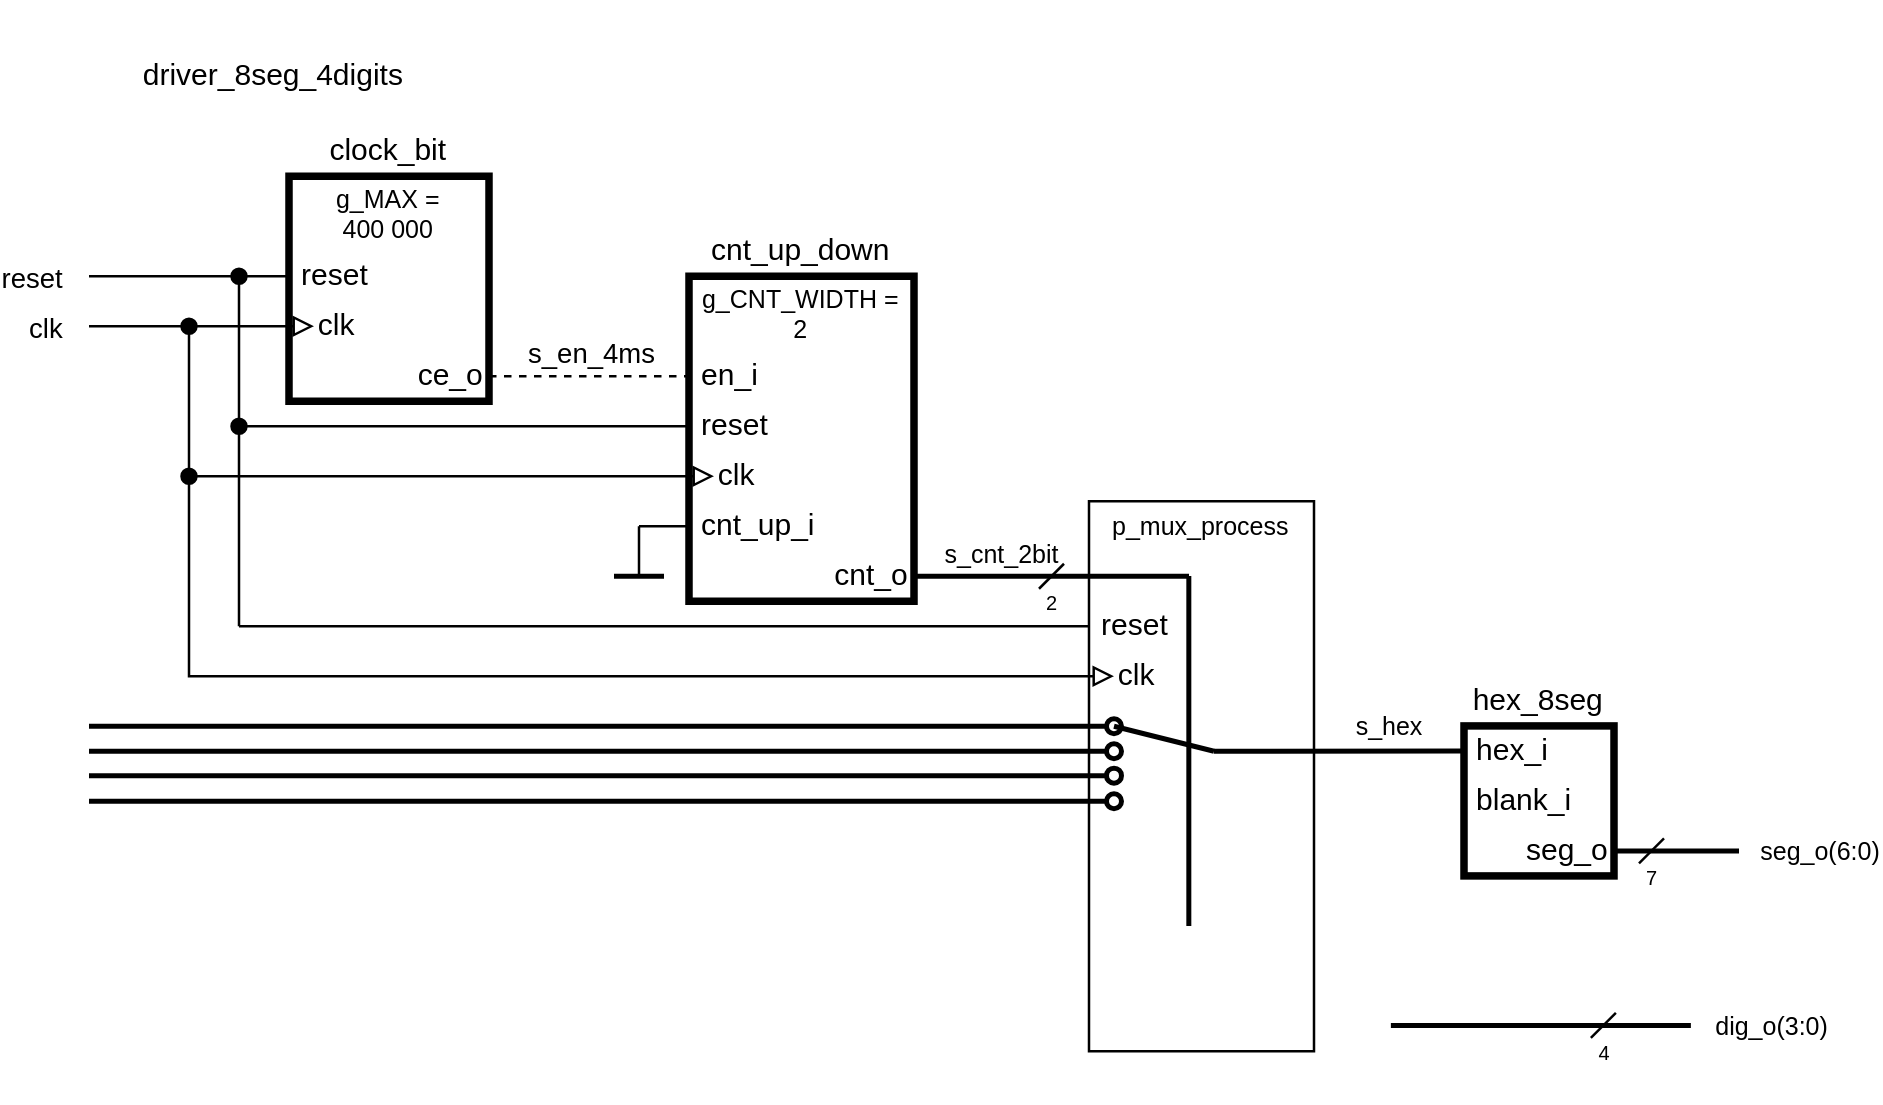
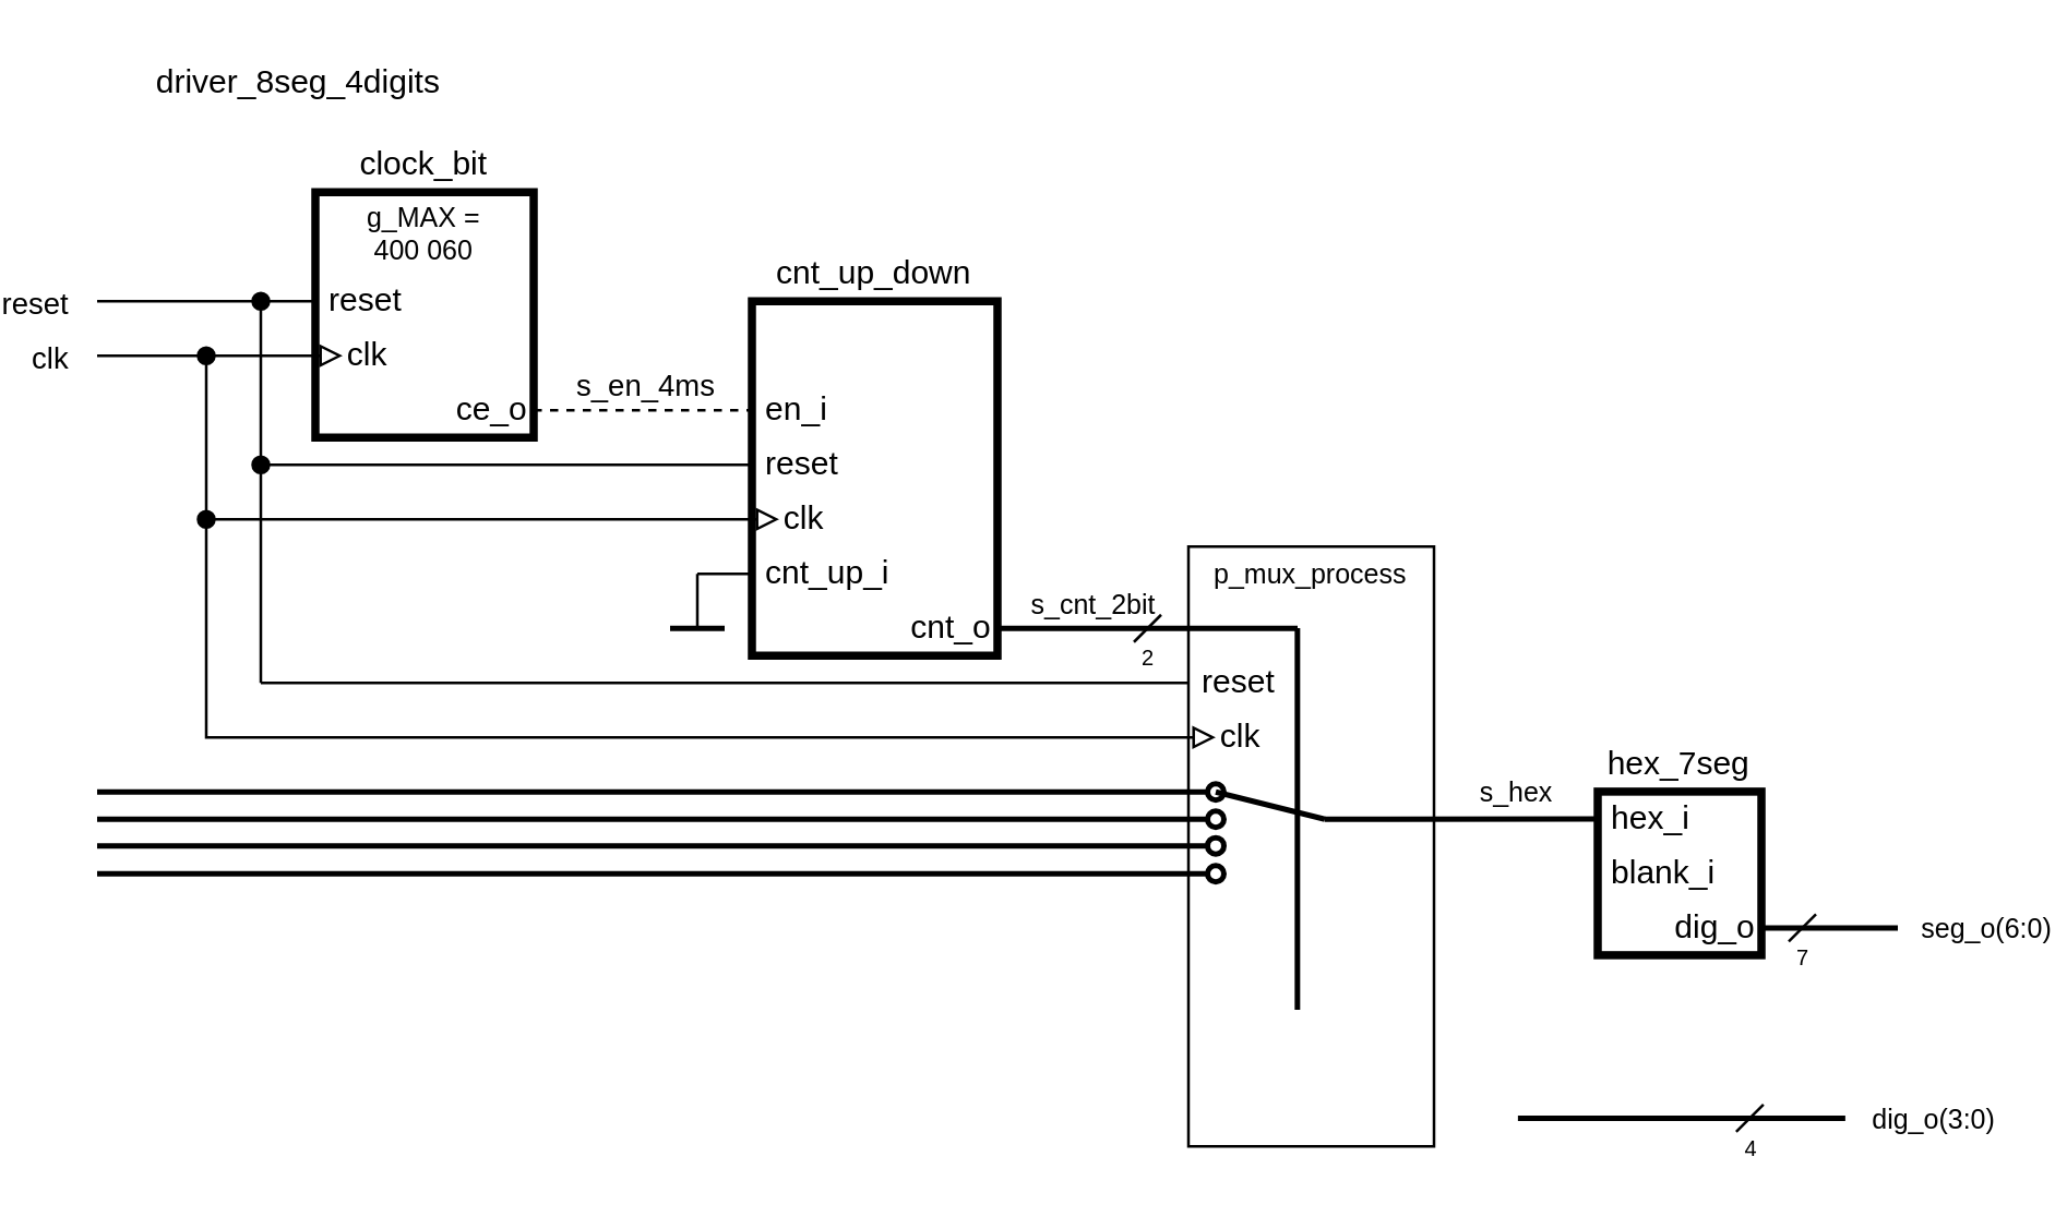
- <mxCell id="4" value="&lt;div style=&quot;font-size: 10px;&quot;&gt;g_MAX =&lt;/div&gt;&lt;div style=&quot;font-size: 10px;&quot;&gt;400 000&lt;/div&gt;" style="text;html=1;strokeColor=none;fillColor=none;align=center;verticalAlign=middle;whiteSpace=wrap;rounded=0;fontSize=10;" vertex="1" parent="1"><mxGeometry x="100" y="70" width="80" height="30" as="geometry" /></mxCell>
+ <mxCell id="4" value="&lt;div style=&quot;font-size: 10px;&quot;&gt;g_MAX =&lt;/div&gt;&lt;div style=&quot;font-size: 10px;&quot;&gt;400 060&lt;/div&gt;" style="text;html=1;strokeColor=none;fillColor=none;align=center;verticalAlign=middle;whiteSpace=wrap;rounded=0;fontSize=10;" vertex="1" parent="1"><mxGeometry x="100" y="70" width="80" height="30" as="geometry" /></mxCell>
- <mxCell id="16" value="&lt;div style=&quot;font-size: 10px;&quot;&gt;g_CNT_WIDTH =&lt;/div&gt;&lt;div style=&quot;font-size: 10px;&quot;&gt;2&lt;br&gt;&lt;/div&gt;" style="text;html=1;strokeColor=none;fillColor=none;align=center;verticalAlign=middle;whiteSpace=wrap;rounded=0;fontSize=10;" vertex="1" parent="1"><mxGeometry x="260" y="110" width="90" height="30" as="geometry" /></mxCell>
- <mxCell id="29" value="hex_8seg" style="text;html=1;strokeColor=none;fillColor=none;align=center;verticalAlign=middle;whiteSpace=wrap;rounded=0;" vertex="1" parent="1"><mxGeometry x="570" y="269.87" width="60" height="20" as="geometry" /></mxCell>
+ <mxCell id="29" value="hex_7seg" style="text;html=1;strokeColor=none;fillColor=none;align=center;verticalAlign=middle;whiteSpace=wrap;rounded=0;" vertex="1" parent="1"><mxGeometry x="570" y="269.87" width="60" height="20" as="geometry" /></mxCell>
- <mxCell id="32" value="seg_o" style="text;html=1;strokeColor=none;fillColor=none;align=right;verticalAlign=middle;whiteSpace=wrap;rounded=0;" vertex="1" parent="1"><mxGeometry x="580" y="329.87" width="50" height="20" as="geometry" /></mxCell>
+ <mxCell id="32" value="dig_o" style="text;html=1;strokeColor=none;fillColor=none;align=right;verticalAlign=middle;whiteSpace=wrap;rounded=0;" vertex="1" parent="1"><mxGeometry x="580" y="329.87" width="50" height="20" as="geometry" /></mxCell>
